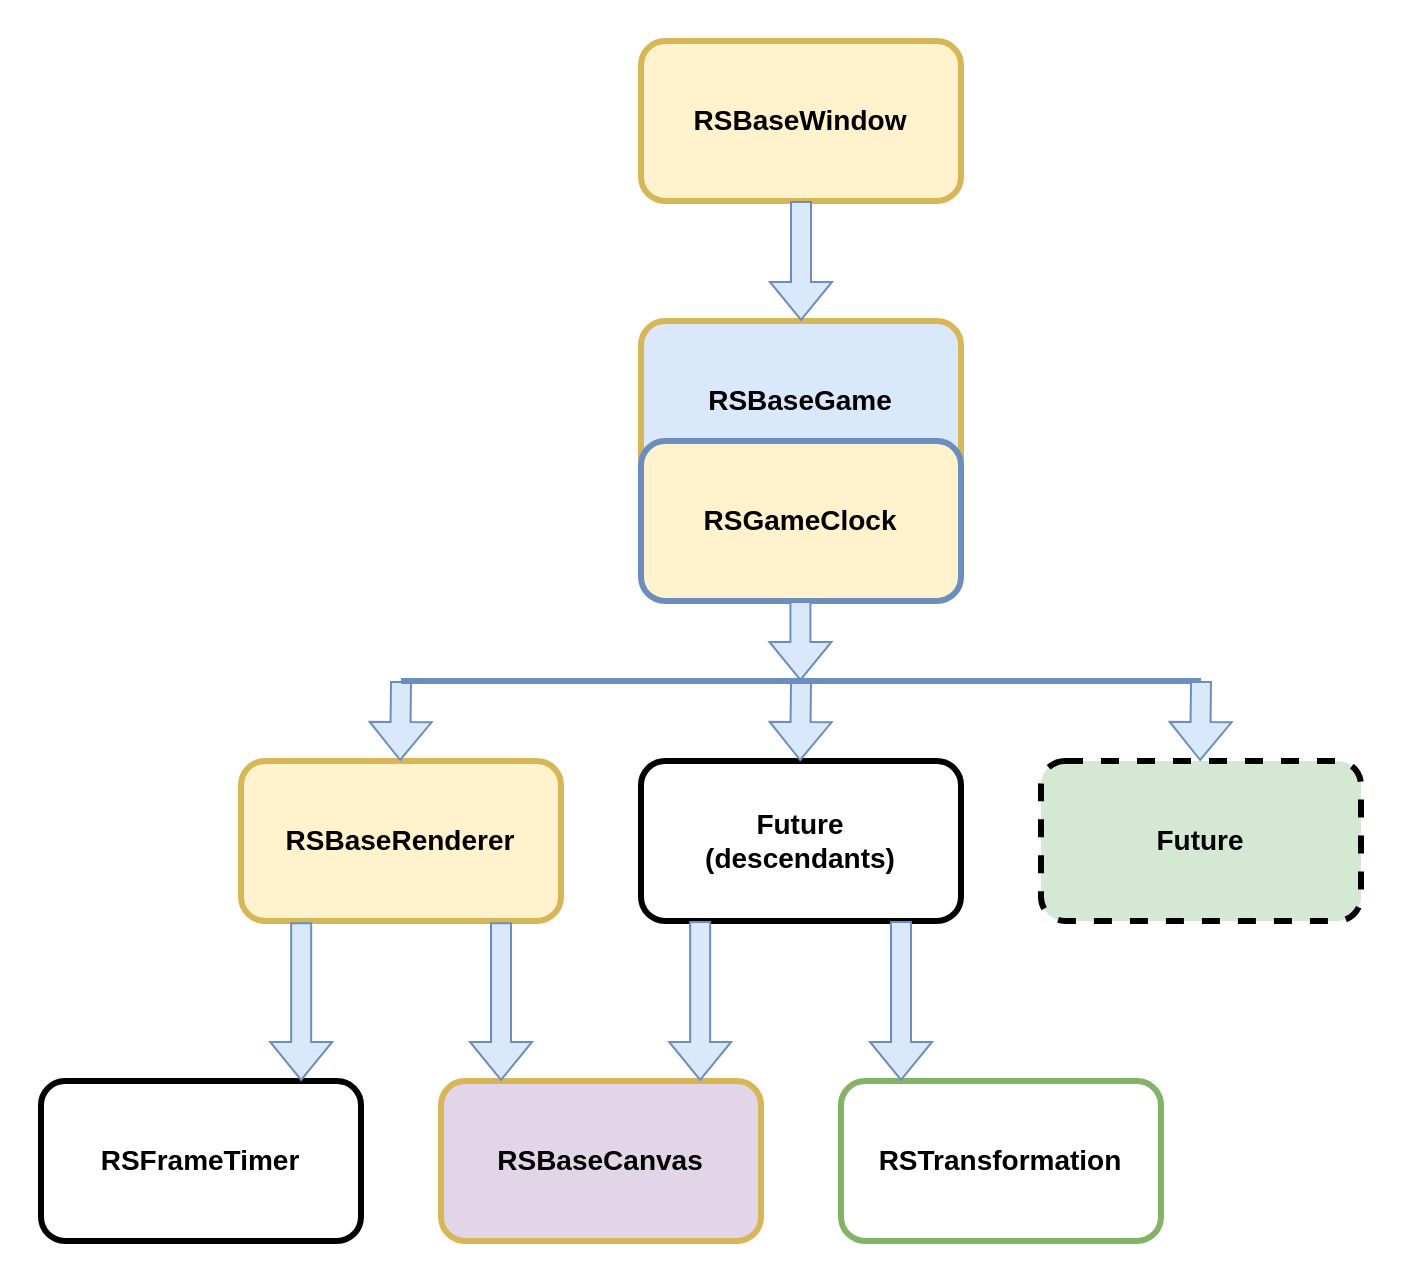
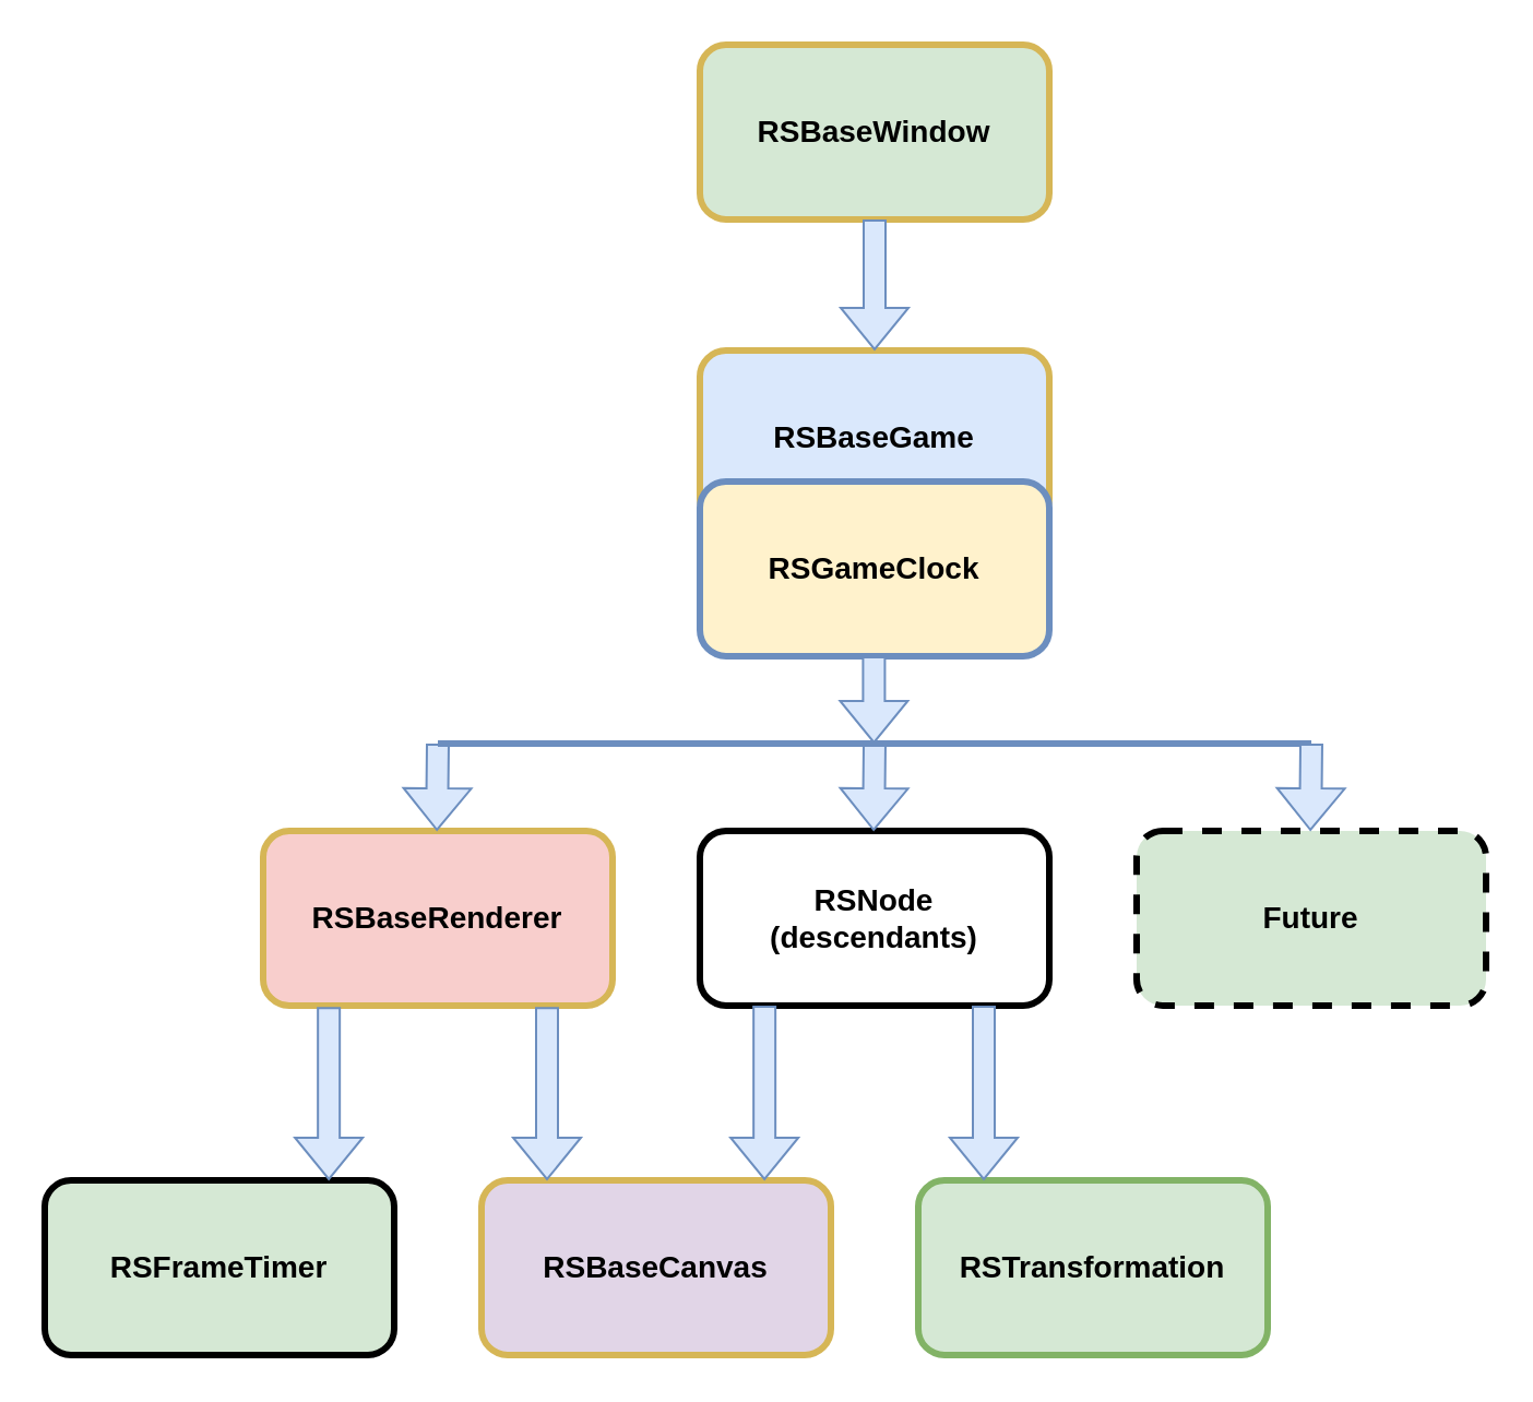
- <mxCell id="2" value="&lt;font style=&quot;font-size: 14px;&quot;&gt;&lt;b&gt;RSBaseWindow&lt;/b&gt;&lt;/font&gt;" style="rounded=1;whiteSpace=wrap;html=1;strokeWidth=3;fillColor=#fff2cc;strokeColor=#d6b656;" parent="1" vertex="1"><mxGeometry x="320" y="20" width="160" height="80" as="geometry" /></mxCell>
+ <mxCell id="2" value="&lt;font style=&quot;font-size: 14px;&quot;&gt;&lt;b&gt;RSBaseWindow&lt;/b&gt;&lt;/font&gt;" style="rounded=1;whiteSpace=wrap;html=1;strokeWidth=3;fillColor=#d5e8d4;strokeColor=#d6b656;" parent="1" vertex="1"><mxGeometry x="320" y="20" width="160" height="80" as="geometry" /></mxCell>
- <mxCell id="5" value="&lt;font style=&quot;font-size: 14px;&quot;&gt;&lt;b&gt;RSBaseRenderer&lt;/b&gt;&lt;/font&gt;" style="rounded=1;whiteSpace=wrap;html=1;strokeWidth=3;fillColor=#fff2cc;strokeColor=#d6b656;" parent="1" vertex="1"><mxGeometry x="120" y="380" width="160" height="80" as="geometry" /></mxCell>
+ <mxCell id="5" value="&lt;font style=&quot;font-size: 14px;&quot;&gt;&lt;b&gt;RSBaseRenderer&lt;/b&gt;&lt;/font&gt;" style="rounded=1;whiteSpace=wrap;html=1;strokeWidth=3;fillColor=#f8cecc;strokeColor=#d6b656;" parent="1" vertex="1"><mxGeometry x="120" y="380" width="160" height="80" as="geometry" /></mxCell>
- <mxCell id="10" value="&lt;font style=&quot;font-size: 14px;&quot;&gt;&lt;b&gt;Future&lt;br&gt;(descendants)&lt;/b&gt;&lt;/font&gt;" style="rounded=1;whiteSpace=wrap;html=1;strokeWidth=3;" parent="1" vertex="1"><mxGeometry x="320" y="380" width="160" height="80" as="geometry" /></mxCell>
+ <mxCell id="10" value="&lt;font style=&quot;font-size: 14px;&quot;&gt;&lt;b&gt;RSNode&lt;br&gt;(descendants)&lt;/b&gt;&lt;/font&gt;" style="rounded=1;whiteSpace=wrap;html=1;strokeWidth=3;" parent="1" vertex="1"><mxGeometry x="320" y="380" width="160" height="80" as="geometry" /></mxCell>
- <mxCell id="6" value="&lt;font style=&quot;font-size: 14px;&quot;&gt;&lt;b&gt;RSFrameTimer&lt;/b&gt;&lt;/font&gt;" style="rounded=1;whiteSpace=wrap;html=1;strokeWidth=3;" parent="1" vertex="1"><mxGeometry x="20" y="540" width="160" height="80" as="geometry" /></mxCell>
+ <mxCell id="6" value="&lt;font style=&quot;font-size: 14px;&quot;&gt;&lt;b&gt;RSFrameTimer&lt;/b&gt;&lt;/font&gt;" style="rounded=1;whiteSpace=wrap;html=1;strokeWidth=3;fillColor=#d5e8d4;" parent="1" vertex="1"><mxGeometry x="20" y="540" width="160" height="80" as="geometry" /></mxCell>
- <mxCell id="7" value="&lt;font style=&quot;font-size: 14px;&quot;&gt;&lt;b&gt;RSTransformation&lt;/b&gt;&lt;/font&gt;" style="rounded=1;whiteSpace=wrap;html=1;strokeWidth=3;fillColor=#ffffff;strokeColor=#82b366;" parent="1" vertex="1"><mxGeometry x="420" y="540" width="160" height="80" as="geometry" /></mxCell>
+ <mxCell id="7" value="&lt;font style=&quot;font-size: 14px;&quot;&gt;&lt;b&gt;RSTransformation&lt;/b&gt;&lt;/font&gt;" style="rounded=1;whiteSpace=wrap;html=1;strokeWidth=3;fillColor=#d5e8d4;strokeColor=#82b366;" parent="1" vertex="1"><mxGeometry x="420" y="540" width="160" height="80" as="geometry" /></mxCell>
